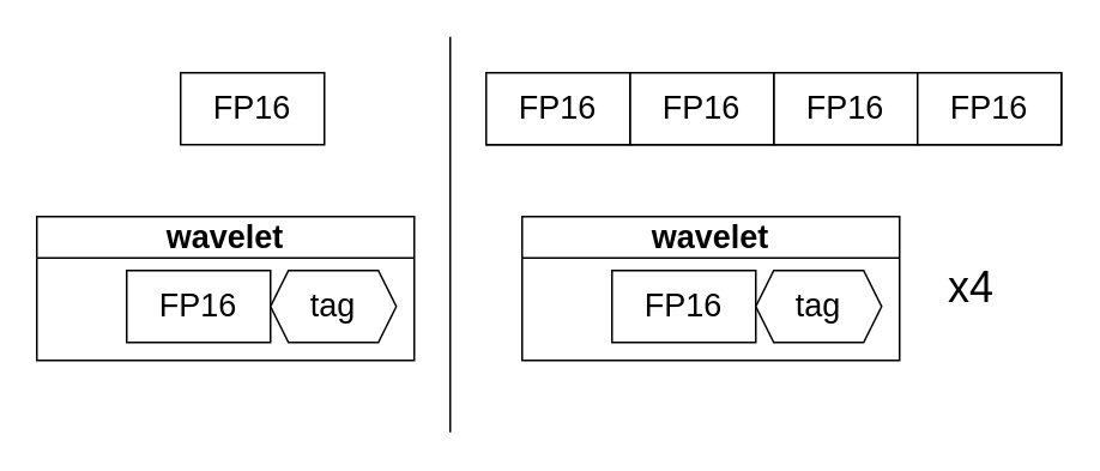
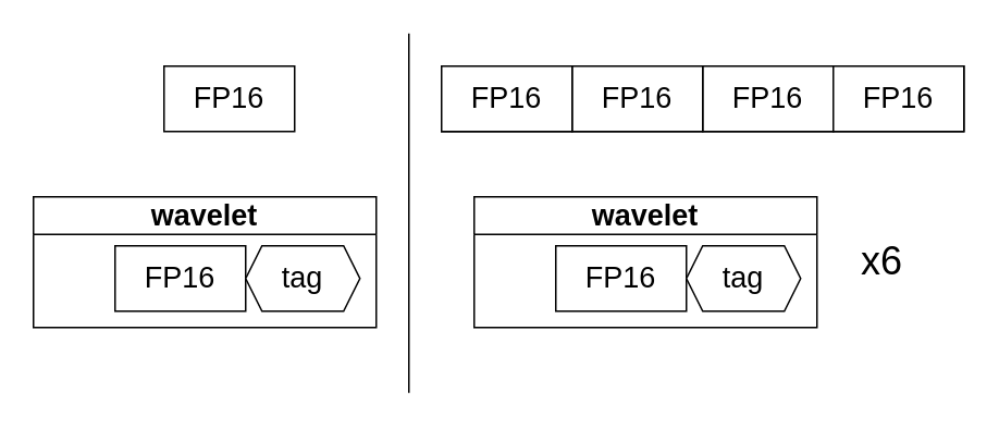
- <mxCell id="16" value="&lt;font style=&quot;font-size: 24px;&quot;&gt;x4&lt;/font&gt;" style="text;html=1;align=center;verticalAlign=middle;whiteSpace=wrap;rounded=0;" vertex="1" parent="1"><mxGeometry x="510" y="145" width="60" height="30" as="geometry" /></mxCell>
+ <mxCell id="16" value="&lt;font style=&quot;font-size: 24px;&quot;&gt;x6&lt;/font&gt;" style="text;html=1;align=center;verticalAlign=middle;whiteSpace=wrap;rounded=0;" vertex="1" parent="1"><mxGeometry x="510" y="145" width="60" height="30" as="geometry" /></mxCell>
